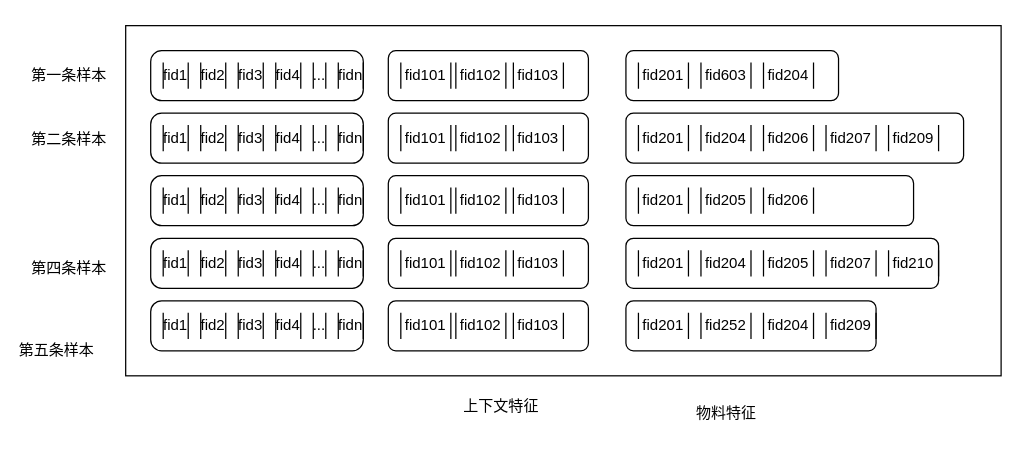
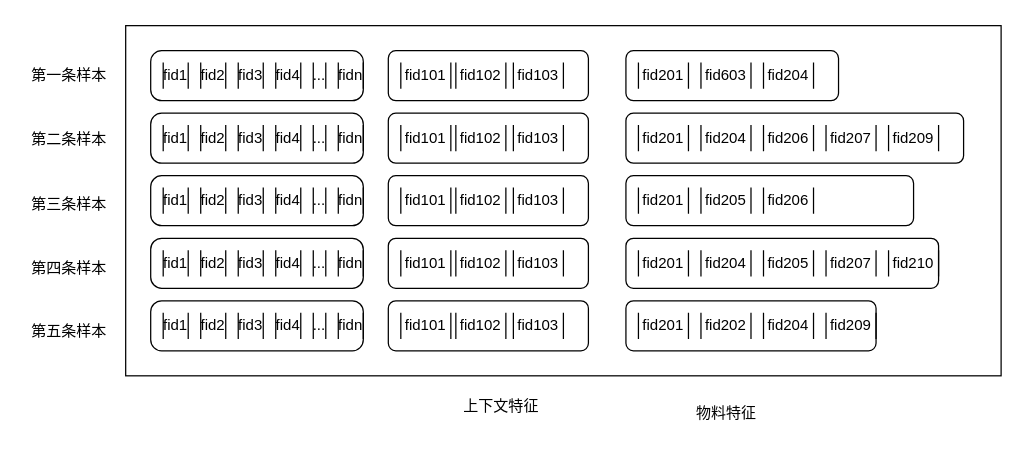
+ <mxCell id="99" value="第三条样本" style="text;html=1;strokeColor=none;fillColor=none;align=center;verticalAlign=middle;whiteSpace=wrap;rounded=0;" vertex="1" parent="1"><mxGeometry x="20" y="148" width="70" height="30" as="geometry" /></mxCell>
- <mxCell id="91" value="fid252" style="shape=partialRectangle;whiteSpace=wrap;html=1;top=0;bottom=0;fillColor=none;" vertex="1" parent="2"><mxGeometry x="460" y="230" width="40" height="20" as="geometry" /></mxCell>
+ <mxCell id="91" value="fid202" style="shape=partialRectangle;whiteSpace=wrap;html=1;top=0;bottom=0;fillColor=none;" vertex="1" parent="2"><mxGeometry x="460" y="230" width="40" height="20" as="geometry" /></mxCell>
- <mxCell id="101" value="第五条样本" style="text;html=1;strokeColor=none;fillColor=none;align=center;verticalAlign=middle;whiteSpace=wrap;rounded=0;" vertex="1" parent="1"><mxGeometry x="10" y="265" width="70" height="30" as="geometry" /></mxCell>
+ <mxCell id="101" value="第五条样本" style="text;html=1;strokeColor=none;fillColor=none;align=center;verticalAlign=middle;whiteSpace=wrap;rounded=0;" vertex="1" parent="1"><mxGeometry x="20" y="250" width="70" height="30" as="geometry" /></mxCell>
